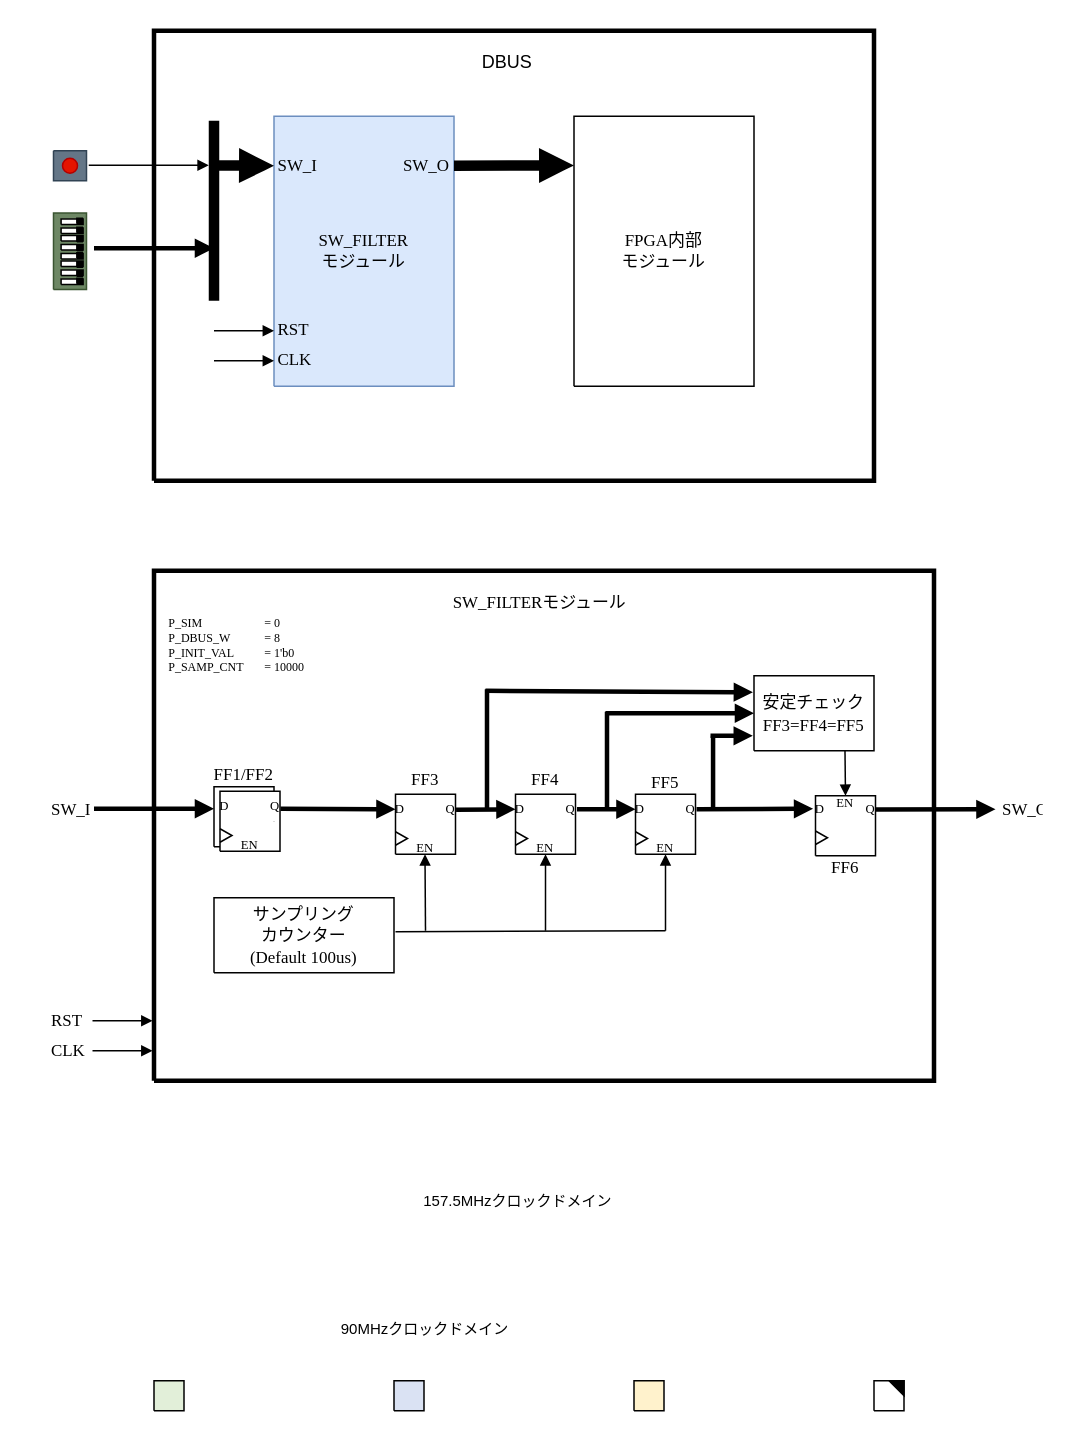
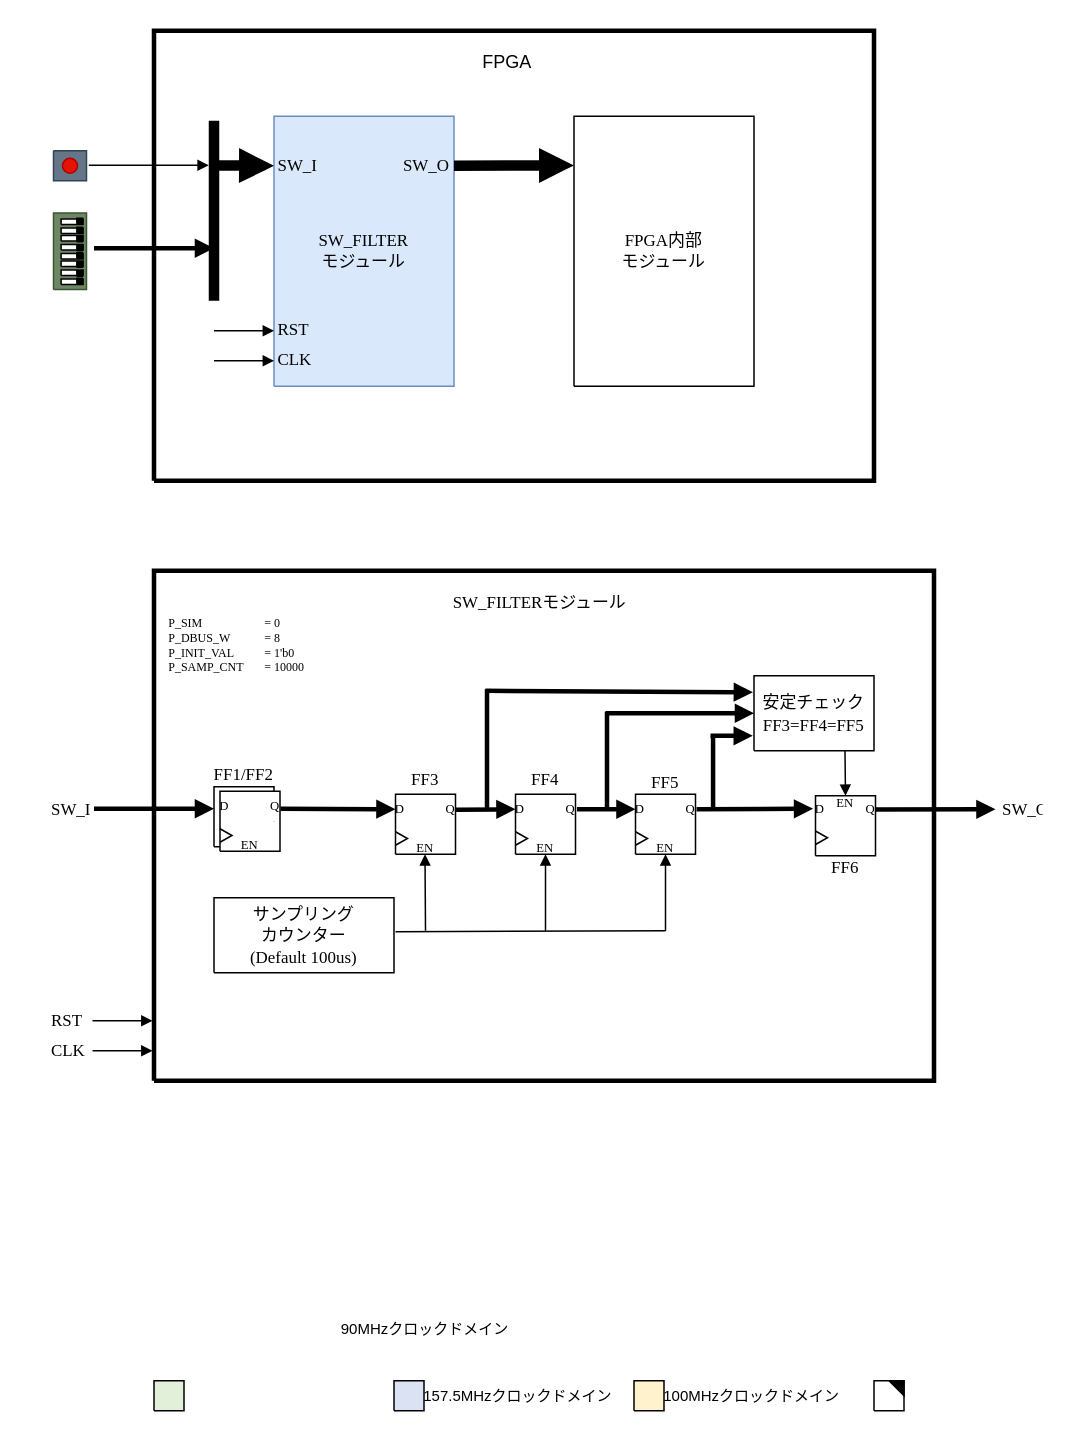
- <mxCell id="10" value="&lt;br&gt;DBUS&amp;nbsp;&amp;nbsp;" style="verticalAlign=top;align=center;overflow=width;vsdxID=13;fillColor=none;gradientColor=none;shape=stencil(nZBLDoAgDERP0z3SIyjew0SURgSD+Lu9kMZoXLhwN9O+tukAlrNpJg1SzDH4QW/URgNYgZTkjA4UkwJUgGXng+6DX1zLfmoymdXo17xh5zmRJ6Q42BWCfc2oJfdAr+Yv+AP9Cb7OJ3H/2JG1HNGz/84klThPVCc=);strokeColor=#000000;strokeWidth=3;points=[];rounded=0;perimeterSpacing=4;spacingTop=4;spacingLeft=4;spacingBottom=4;spacingRight=4;spacing=4;html=1;" parent="1" vertex="1"><mxGeometry x="102" y="20" width="480" height="300" as="geometry" /></mxCell>
+ <mxCell id="10" value="&lt;br&gt;FPGA&amp;nbsp;&amp;nbsp;" style="verticalAlign=top;align=center;overflow=width;vsdxID=13;fillColor=none;gradientColor=none;shape=stencil(nZBLDoAgDERP0z3SIyjew0SURgSD+Lu9kMZoXLhwN9O+tukAlrNpJg1SzDH4QW/URgNYgZTkjA4UkwJUgGXng+6DX1zLfmoymdXo17xh5zmRJ6Q42BWCfc2oJfdAr+Yv+AP9Cb7OJ3H/2JG1HNGz/84klThPVCc=);strokeColor=#000000;strokeWidth=3;points=[];rounded=0;perimeterSpacing=4;spacingTop=4;spacingLeft=4;spacingBottom=4;spacingRight=4;spacing=4;html=1;" parent="1" vertex="1"><mxGeometry x="102" y="20" width="480" height="300" as="geometry" /></mxCell>
- <mxCell id="6" value="157.5MHzクロックドメイン&lt;br style=&quot;font-size: 10px;&quot;&gt;" style="verticalAlign=middle;align=left;overflow=width;vsdxID=8;fillColor=none;gradientColor=none;shape=stencil(nZBLDoAgDERP0z3SIyjew0SURgSD+Lu9kMZoXLhwN9O+tukAlrNpJg1SzDH4QW/URgNYgZTkjA4UkwJUgGXng+6DX1zLfmoymdXo17xh5zmRJ6Q42BWCfc2oJfdAr+Yv+AP9Cb7OJ3H/2JG1HNGz/84klThPVCc=);strokeColor=none;points=[];labelBackgroundColor=none;rounded=0;spacingTop=4;spacing=4;spacingLeft=4;spacingBottom=4;spacingRight=4;html=1;fontSize=10;" parent="1" vertex="1"><mxGeometry x="282" y="790" width="140" height="20" as="geometry" /></mxCell>
+ <mxCell id="6" value="157.5MHzクロックドメイン&lt;br style=&quot;font-size: 10px;&quot;&gt;" style="verticalAlign=middle;align=left;overflow=width;vsdxID=8;fillColor=none;gradientColor=none;shape=stencil(nZBLDoAgDERP0z3SIyjew0SURgSD+Lu9kMZoXLhwN9O+tukAlrNpJg1SzDH4QW/URgNYgZTkjA4UkwJUgGXng+6DX1zLfmoymdXo17xh5zmRJ6Q42BWCfc2oJfdAr+Yv+AP9Cb7OJ3H/2JG1HNGz/84klThPVCc=);strokeColor=none;points=[];labelBackgroundColor=none;rounded=0;spacingTop=4;spacing=4;spacingLeft=4;spacingBottom=4;spacingRight=4;html=1;fontSize=10;" parent="1" vertex="1"><mxGeometry x="282" y="920" width="140" height="20" as="geometry" /></mxCell>
+ <mxCell id="12" value="100MHzクロックドメイン&lt;br style=&quot;font-size: 10px;&quot;&gt;" style="verticalAlign=middle;align=left;overflow=width;vsdxID=15;fillColor=none;gradientColor=none;shape=stencil(nZBLDoAgDERP0z3SIyjew0SURgSD+Lu9kMZoXLhwN9O+tukAlrNpJg1SzDH4QW/URgNYgZTkjA4UkwJUgGXng+6DX1zLfmoymdXo17xh5zmRJ6Q42BWCfc2oJfdAr+Yv+AP9Cb7OJ3H/2JG1HNGz/84klThPVCc=);strokeColor=none;points=[];labelBackgroundColor=none;rounded=0;spacingTop=4;spacing=4;spacingLeft=4;spacingBottom=4;spacingRight=4;html=1;fontSize=10;" parent="1" vertex="1"><mxGeometry x="442" y="920" width="140" height="20" as="geometry" /></mxCell>
